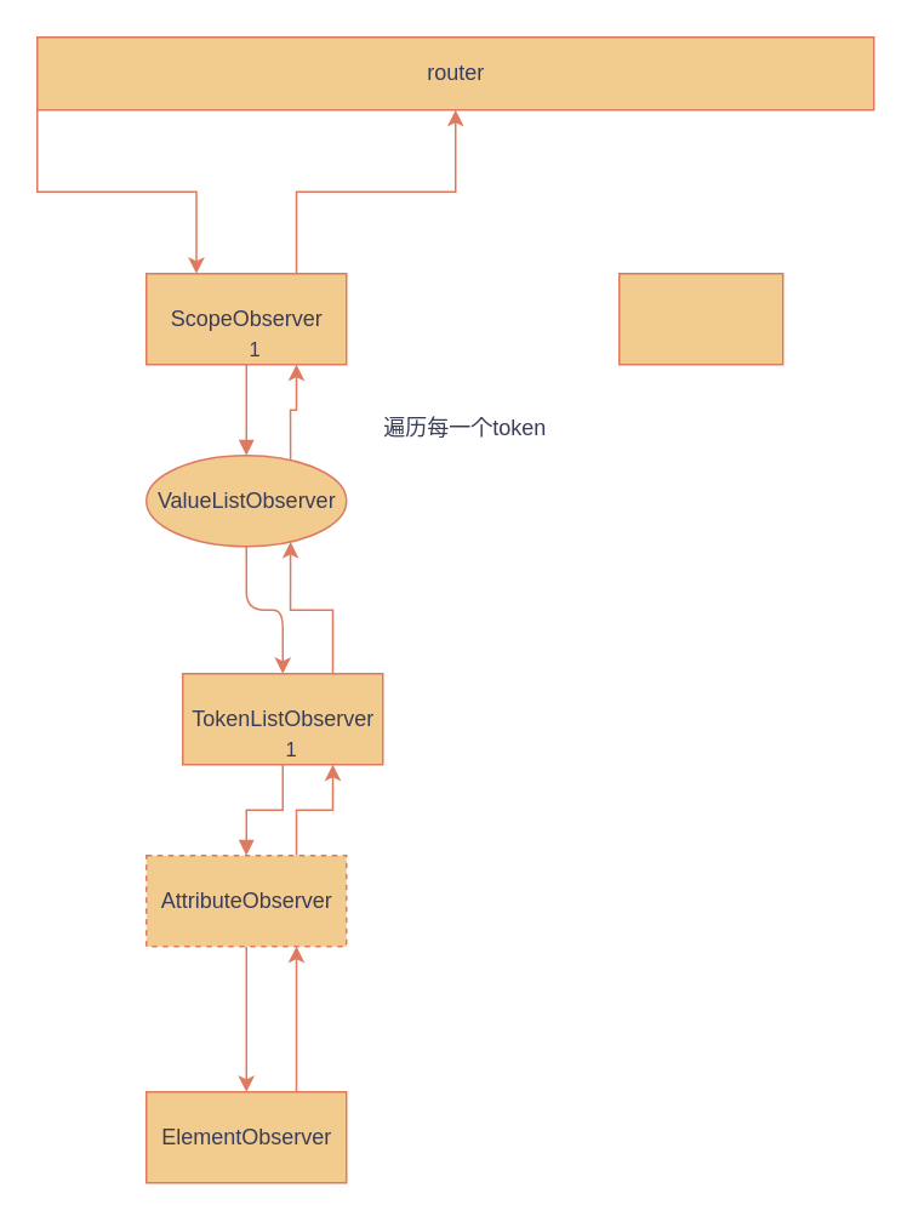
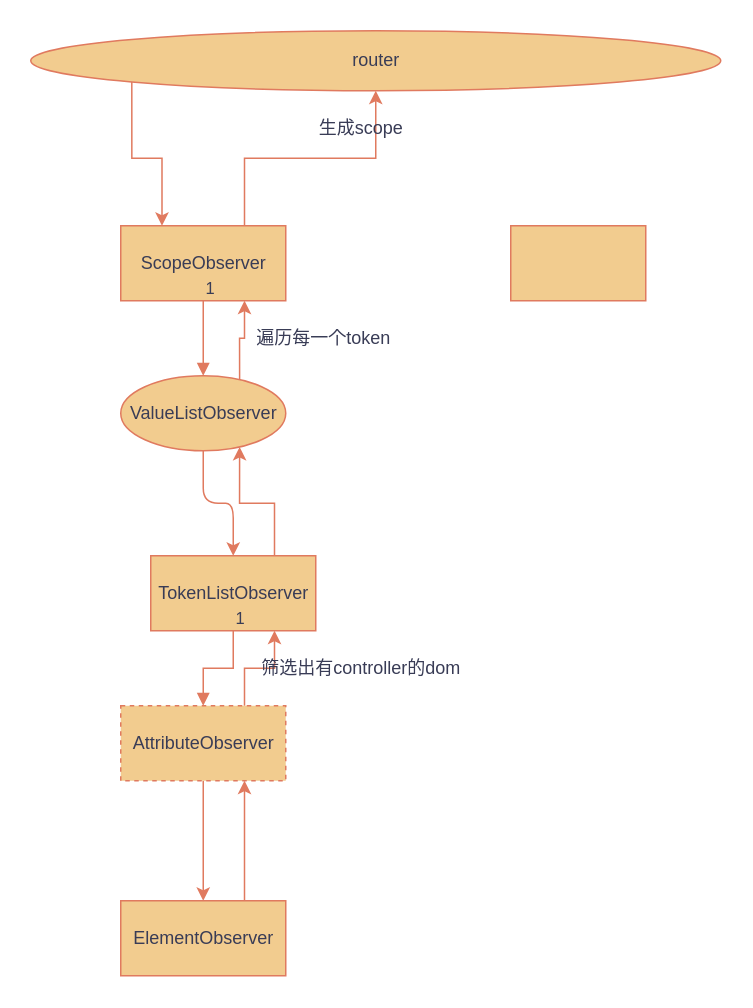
- <mxCell id="3" value="router" style="html=1;rounded=0;labelBackgroundColor=none;fillColor=#F2CC8F;strokeColor=#E07A5F;fontColor=#393C56;" vertex="1" parent="1"><mxGeometry x="20" y="20" width="460" height="40" as="geometry" /></mxCell>
+ <mxCell id="3" value="router" style="ellipse;html=1;labelBackgroundColor=none;fillColor=#F2CC8F;strokeColor=#E07A5F;fontColor=#393C56;" vertex="1" parent="1"><mxGeometry x="20" y="20" width="460" height="40" as="geometry" /></mxCell>
+ <mxCell id="23" value="生成scope" style="text;html=1;align=center;verticalAlign=middle;resizable=0;points=[];autosize=1;strokeColor=none;fillColor=none;fontColor=#393C56;" vertex="1" parent="1"><mxGeometry x="200" y="70" width="80" height="30" as="geometry" /></mxCell>
- <mxCell id="21" value="遍历每一个token" style="text;html=1;align=center;verticalAlign=middle;resizable=0;points=[];autosize=1;strokeColor=none;fillColor=none;fontColor=#393C56;" vertex="1" parent="1"><mxGeometry x="200" y="220" width="110" height="30" as="geometry" /></mxCell>
+ <mxCell id="21" value="遍历每一个token" style="text;html=1;align=center;verticalAlign=middle;resizable=0;points=[];autosize=1;strokeColor=none;fillColor=none;fontColor=#393C56;" vertex="1" parent="1"><mxGeometry x="160" y="210" width="110" height="30" as="geometry" /></mxCell>
+ <mxCell id="20" value="筛选出有controller的dom" style="text;html=1;align=center;verticalAlign=middle;resizable=0;points=[];autosize=1;strokeColor=none;fillColor=none;fontColor=#393C56;" vertex="1" parent="1"><mxGeometry x="160" y="430" width="160" height="30" as="geometry" /></mxCell>
